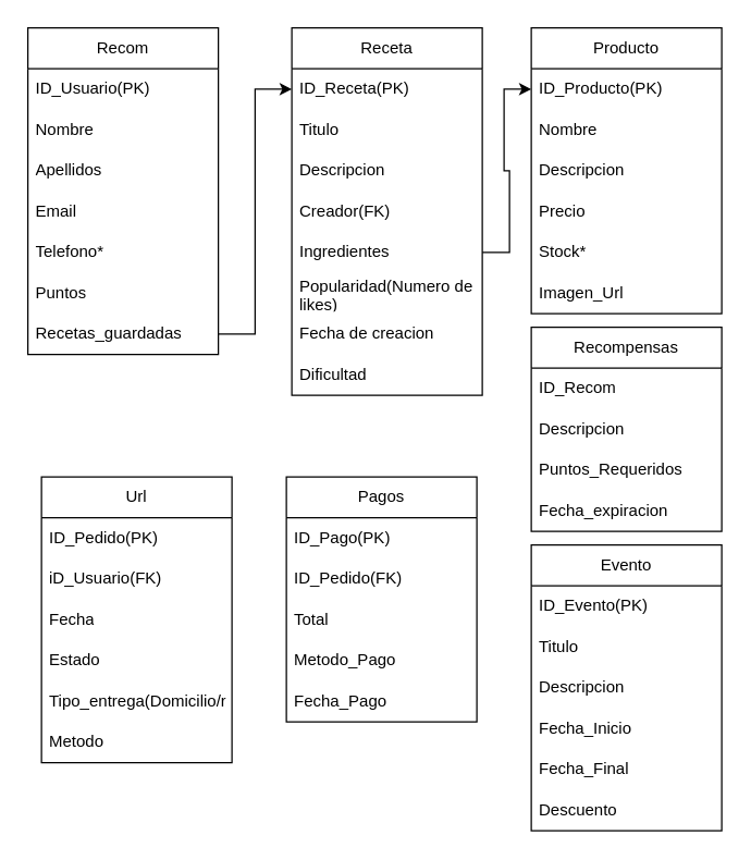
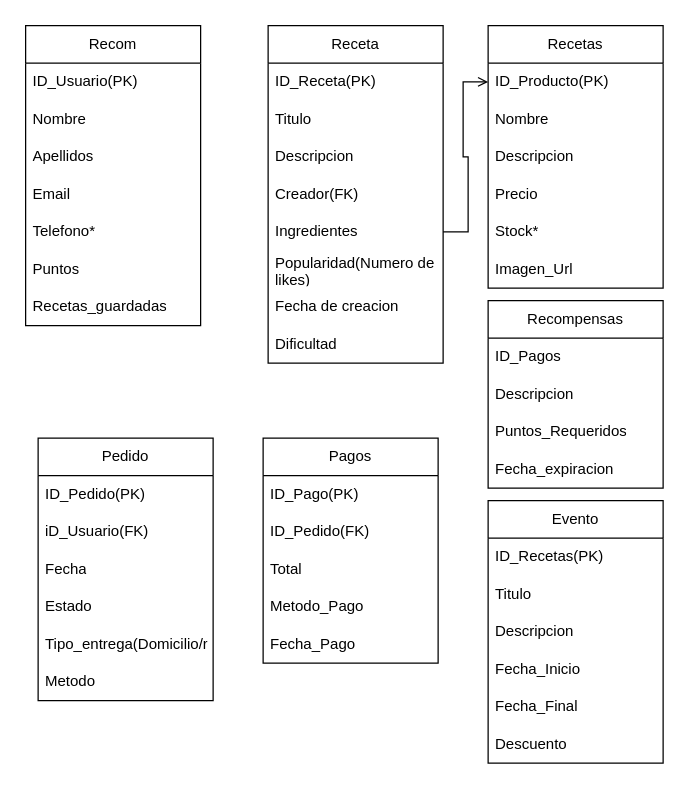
- <mxCell id="10" value="Producto" style="swimlane;fontStyle=0;childLayout=stackLayout;horizontal=1;startSize=30;horizontalStack=0;resizeParent=1;resizeParentMax=0;resizeLast=0;collapsible=1;marginBottom=0;whiteSpace=wrap;html=1;" parent="1" vertex="1"><mxGeometry x="390" y="20" width="140" height="210" as="geometry"><mxRectangle x="120" y="350" width="90" height="30" as="alternateBounds" /></mxGeometry></mxCell>
+ <mxCell id="10" value="Recetas" style="swimlane;fontStyle=0;childLayout=stackLayout;horizontal=1;startSize=30;horizontalStack=0;resizeParent=1;resizeParentMax=0;resizeLast=0;collapsible=1;marginBottom=0;whiteSpace=wrap;html=1;" parent="1" vertex="1"><mxGeometry x="390" y="20" width="140" height="210" as="geometry"><mxRectangle x="120" y="350" width="90" height="30" as="alternateBounds" /></mxGeometry></mxCell>
- <mxCell id="51" style="edgeStyle=orthogonalEdgeStyle;rounded=0;orthogonalLoop=1;jettySize=auto;html=1;exitX=1;exitY=0.5;exitDx=0;exitDy=0;entryX=0;entryY=0.5;entryDx=0;entryDy=0;" parent="1" source="22" target="11" edge="1"><mxGeometry relative="1" as="geometry" /></mxCell>
+ <mxCell id="51" style="edgeStyle=orthogonalEdgeStyle;rounded=0;orthogonalLoop=1;jettySize=auto;html=1;exitX=1;exitY=0.5;exitDx=0;exitDy=0;entryX=0;entryY=0.5;entryDx=0;entryDy=0;endArrow=open;" parent="1" source="22" target="11" edge="1"><mxGeometry relative="1" as="geometry" /></mxCell>
- <mxCell id="52" style="edgeStyle=orthogonalEdgeStyle;rounded=0;orthogonalLoop=1;jettySize=auto;html=1;exitX=1;exitY=0.5;exitDx=0;exitDy=0;entryX=0;entryY=0.5;entryDx=0;entryDy=0;" edge="1" parent="1" source="9" target="18"><mxGeometry relative="1" as="geometry" /></mxCell>
- <mxCell id="41" value="ID_Recom" style="text;strokeColor=none;fillColor=none;align=left;verticalAlign=middle;spacingLeft=4;spacingRight=4;overflow=hidden;points=[[0,0.5],[1,0.5]];portConstraint=eastwest;rotatable=0;whiteSpace=wrap;html=1;" parent="40" vertex="1"><mxGeometry y="30" width="140" height="30" as="geometry" /></mxCell>
+ <mxCell id="41" value="ID_Pagos" style="text;strokeColor=none;fillColor=none;align=left;verticalAlign=middle;spacingLeft=4;spacingRight=4;overflow=hidden;points=[[0,0.5],[1,0.5]];portConstraint=eastwest;rotatable=0;whiteSpace=wrap;html=1;" parent="40" vertex="1"><mxGeometry y="30" width="140" height="30" as="geometry" /></mxCell>
- <mxCell id="26" value="Url" style="swimlane;fontStyle=0;childLayout=stackLayout;horizontal=1;startSize=30;horizontalStack=0;resizeParent=1;resizeParentMax=0;resizeLast=0;collapsible=1;marginBottom=0;whiteSpace=wrap;html=1;" parent="1" vertex="1"><mxGeometry x="30" y="350" width="140" height="210" as="geometry"><mxRectangle x="570" y="470" width="80" height="30" as="alternateBounds" /></mxGeometry></mxCell>
+ <mxCell id="26" value="Pedido" style="swimlane;fontStyle=0;childLayout=stackLayout;horizontal=1;startSize=30;horizontalStack=0;resizeParent=1;resizeParentMax=0;resizeLast=0;collapsible=1;marginBottom=0;whiteSpace=wrap;html=1;" parent="1" vertex="1"><mxGeometry x="30" y="350" width="140" height="210" as="geometry"><mxRectangle x="570" y="470" width="80" height="30" as="alternateBounds" /></mxGeometry></mxCell>
- <mxCell id="34" value="ID_Evento(PK)" style="text;strokeColor=none;fillColor=none;align=left;verticalAlign=middle;spacingLeft=4;spacingRight=4;overflow=hidden;points=[[0,0.5],[1,0.5]];portConstraint=eastwest;rotatable=0;whiteSpace=wrap;html=1;" parent="33" vertex="1"><mxGeometry y="30" width="140" height="30" as="geometry" /></mxCell>
+ <mxCell id="34" value="ID_Recetas(PK)" style="text;strokeColor=none;fillColor=none;align=left;verticalAlign=middle;spacingLeft=4;spacingRight=4;overflow=hidden;points=[[0,0.5],[1,0.5]];portConstraint=eastwest;rotatable=0;whiteSpace=wrap;html=1;" parent="33" vertex="1"><mxGeometry y="30" width="140" height="30" as="geometry" /></mxCell>
